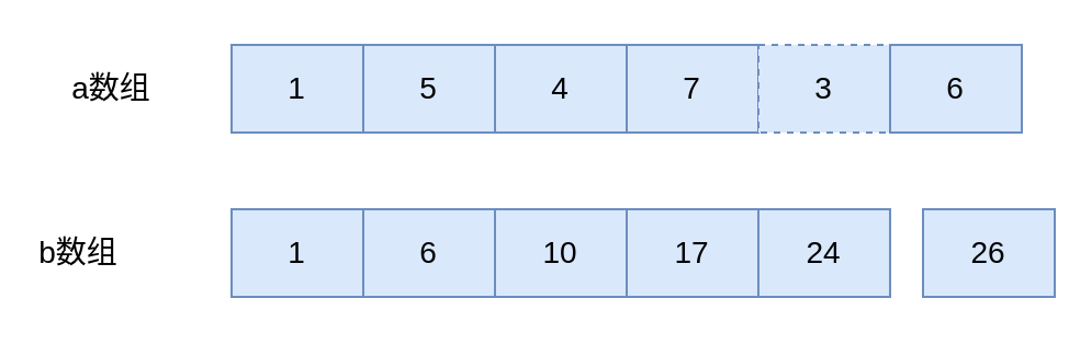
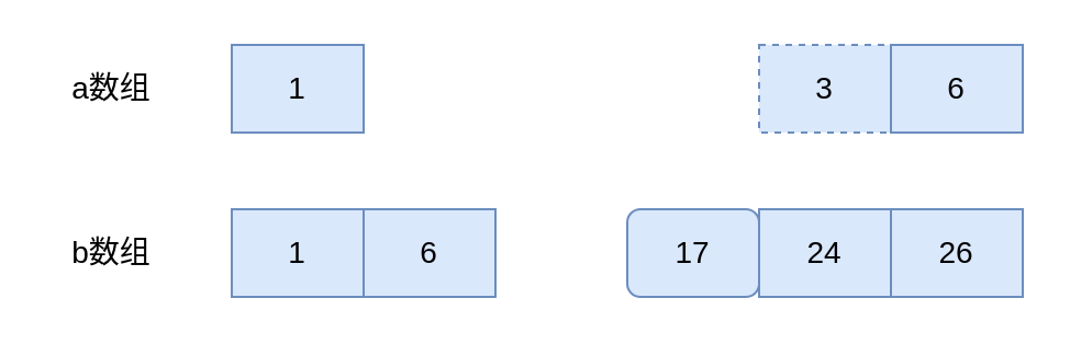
- <mxCell id="5" value="5" style="rounded=0;whiteSpace=wrap;html=1;fontSize=14;fillColor=#dae8fc;strokeColor=#6c8ebf;" vertex="1" parent="1"><mxGeometry x="165" y="20" width="60" height="40" as="geometry" /></mxCell>
- <mxCell id="6" value="4" style="rounded=0;whiteSpace=wrap;html=1;fontSize=14;fillColor=#dae8fc;strokeColor=#6c8ebf;" vertex="1" parent="1"><mxGeometry x="225" y="20" width="60" height="40" as="geometry" /></mxCell>
- <mxCell id="7" value="7" style="rounded=0;whiteSpace=wrap;html=1;fontSize=14;fillColor=#dae8fc;strokeColor=#6c8ebf;" vertex="1" parent="1"><mxGeometry x="285" y="20" width="60" height="40" as="geometry" /></mxCell>
- <mxCell id="3" value="&lt;font style=&quot;font-size: 14px;&quot;&gt;b数组&lt;/font&gt;" style="text;html=1;align=center;verticalAlign=middle;resizable=0;points=[];autosize=1;strokeColor=none;fillColor=none;" vertex="1" parent="1"><mxGeometry x="5" y="100" width="60" height="30" as="geometry" /></mxCell>
+ <mxCell id="3" value="&lt;font style=&quot;font-size: 14px;&quot;&gt;b数组&lt;/font&gt;" style="text;html=1;align=center;verticalAlign=middle;resizable=0;points=[];autosize=1;strokeColor=none;fillColor=none;" vertex="1" parent="1"><mxGeometry x="20" y="100" width="60" height="30" as="geometry" /></mxCell>
- <mxCell id="12" value="10" style="rounded=0;whiteSpace=wrap;html=1;fontSize=14;fillColor=#dae8fc;strokeColor=#6c8ebf;" vertex="1" parent="1"><mxGeometry x="225" y="95" width="60" height="40" as="geometry" /></mxCell>
- <mxCell id="13" value="17" style="rounded=0;whiteSpace=wrap;html=1;fontSize=14;fillColor=#dae8fc;strokeColor=#6c8ebf;" vertex="1" parent="1"><mxGeometry x="285" y="95" width="60" height="40" as="geometry" /></mxCell>
+ <mxCell id="13" value="17" style="whiteSpace=wrap;html=1;fontSize=14;fillColor=#dae8fc;strokeColor=#6c8ebf;rounded=1;" vertex="1" parent="1"><mxGeometry x="285" y="95" width="60" height="40" as="geometry" /></mxCell>
- <mxCell id="15" value="26" style="rounded=0;whiteSpace=wrap;html=1;fontSize=14;fillColor=#dae8fc;strokeColor=#6c8ebf;" vertex="1" parent="1"><mxGeometry x="420" y="95" width="60" height="40" as="geometry" /></mxCell>
+ <mxCell id="15" value="26" style="rounded=0;whiteSpace=wrap;html=1;fontSize=14;fillColor=#dae8fc;strokeColor=#6c8ebf;" vertex="1" parent="1"><mxGeometry x="405" y="95" width="60" height="40" as="geometry" /></mxCell>
